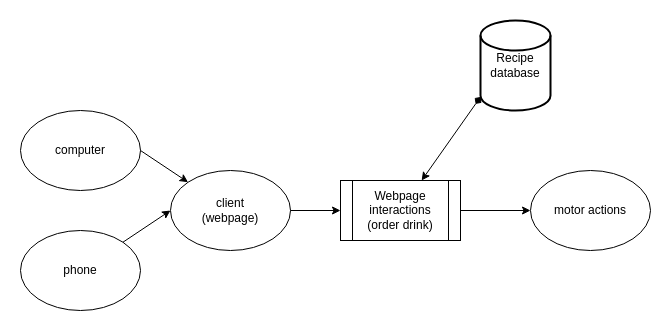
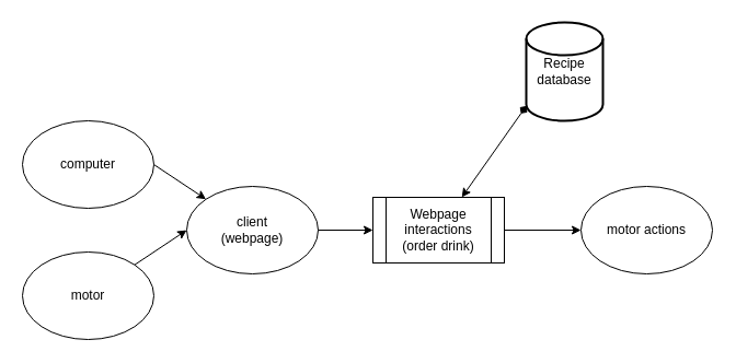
- <mxCell id="3" value="phone" style="ellipse;whiteSpace=wrap;html=1;" vertex="1" parent="1"><mxGeometry x="20" y="230" width="120" height="80" as="geometry" /></mxCell>
+ <mxCell id="3" value="motor" style="ellipse;whiteSpace=wrap;html=1;" vertex="1" parent="1"><mxGeometry x="20" y="230" width="120" height="80" as="geometry" /></mxCell>
